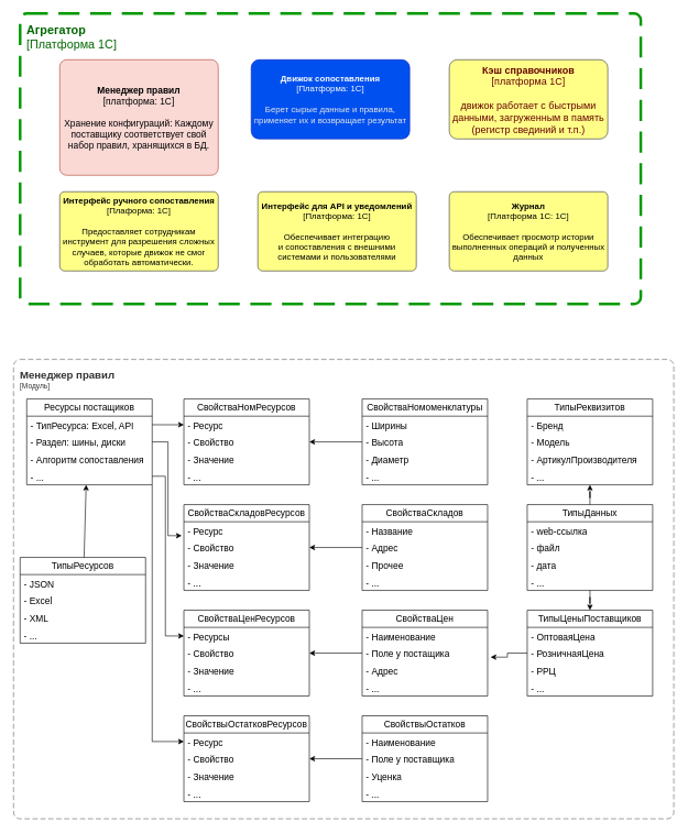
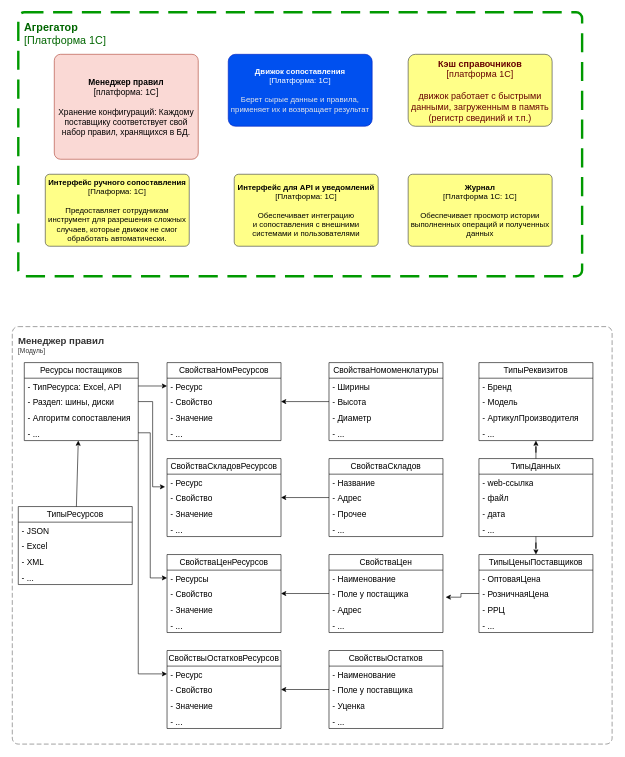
- <mxCell id="5" value="&lt;font&gt;&lt;b&gt;Интерфейс ручного сопоставления&lt;/b&gt;&lt;/font&gt;&lt;div&gt;[Плаформа: 1С]&lt;/div&gt;&lt;br&gt;&lt;div&gt;&lt;font&gt;Предоставляет сотрудникам инструмент для разрешения сложных случаев, которые движок не смог обработать автоматически.&lt;/font&gt;&lt;/div&gt;" style="rounded=1;whiteSpace=wrap;html=1;labelBackgroundColor=none;fillColor=#ffff88;align=center;arcSize=6;strokeColor=#36393d;metaEdit=1;resizable=0;points=[[0.25,0,0],[0.5,0,0],[0.75,0,0],[1,0.25,0],[1,0.5,0],[1,0.75,0],[0.75,1,0],[0.5,1,0],[0.25,1,0],[0,0.75,0],[0,0.5,0],[0,0.25,0]];fontSize=13;" vertex="1" parent="1"><mxGeometry x="90" y="290" width="240" height="120" as="geometry" /></mxCell>
+ <mxCell id="5" value="&lt;font&gt;&lt;b&gt;Интерфейс ручного сопоставления&lt;/b&gt;&lt;/font&gt;&lt;div&gt;[Плаформа: 1С]&lt;/div&gt;&lt;br&gt;&lt;div&gt;&lt;font&gt;Предоставляет сотрудникам инструмент для разрешения сложных случаев, которые движок не смог обработать автоматически.&lt;/font&gt;&lt;/div&gt;" style="rounded=1;whiteSpace=wrap;html=1;labelBackgroundColor=none;fillColor=#ffff88;align=center;arcSize=6;strokeColor=#36393d;metaEdit=1;resizable=0;points=[[0.25,0,0],[0.5,0,0],[0.75,0,0],[1,0.25,0],[1,0.5,0],[1,0.75,0],[0.75,1,0],[0.5,1,0],[0.25,1,0],[0,0.75,0],[0,0.5,0],[0,0.25,0]];fontSize=13;" vertex="1" parent="1"><mxGeometry x="75" y="290" width="240" height="120" as="geometry" /></mxCell>
